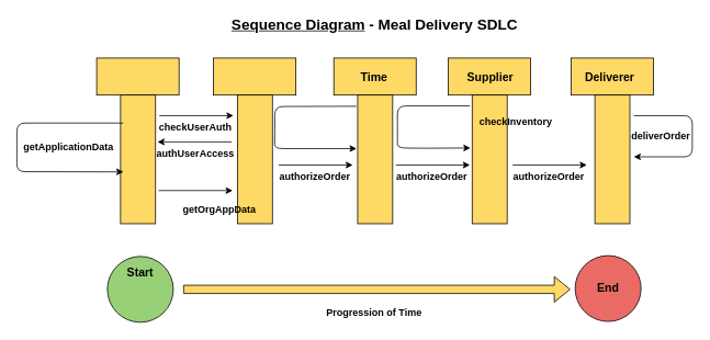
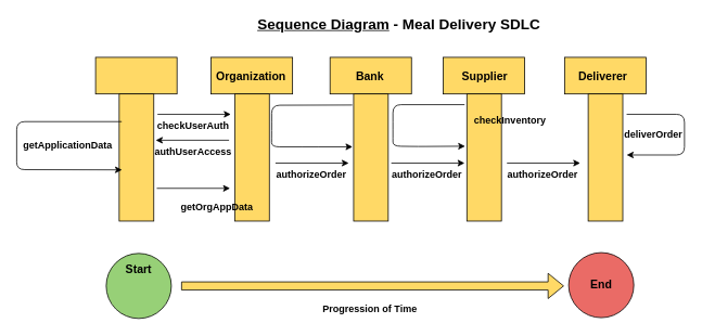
- <mxCell id="40" value="&lt;b&gt;&lt;font style=&quot;font-size: 18px&quot;&gt;&lt;u&gt;Sequence Diagram&lt;/u&gt;&amp;nbsp;- Meal Delivery SDLC&lt;/font&gt;&lt;/b&gt;" style="text;html=1;strokeColor=none;fillColor=none;align=center;verticalAlign=middle;whiteSpace=wrap;rounded=0;fontSize=16;" vertex="1" parent="1"><mxGeometry x="247.19" y="20" width="415.14" height="20" as="geometry" /></mxCell>
+ <mxCell id="40" value="&lt;b&gt;&lt;font style=&quot;font-size: 18px&quot;&gt;&lt;u&gt;Sequence Diagram&lt;/u&gt;&amp;nbsp;- Meal Delivery SDLC&lt;/font&gt;&lt;/b&gt;" style="text;html=1;strokeColor=none;fillColor=none;align=center;verticalAlign=middle;whiteSpace=wrap;rounded=0;fontSize=16;" vertex="1" parent="1"><mxGeometry x="282.19" y="20" width="415.14" height="20" as="geometry" /></mxCell>
+ <mxCell id="17" value="&lt;b&gt;&lt;font style=&quot;font-size: 14px&quot;&gt;Organization&lt;/font&gt;&lt;/b&gt;" style="text;html=1;strokeColor=none;fillColor=none;align=center;verticalAlign=middle;whiteSpace=wrap;rounded=0;" vertex="1" parent="1"><mxGeometry x="258.76" y="82.5" width="98.18" height="20" as="geometry" /></mxCell>
- <mxCell id="18" value="&lt;span style=&quot;font-size: 14px&quot;&gt;&lt;b&gt;Time&lt;/b&gt;&lt;/span&gt;" style="text;html=1;strokeColor=none;fillColor=none;align=center;verticalAlign=middle;whiteSpace=wrap;rounded=0;" vertex="1" parent="1"><mxGeometry x="404.76" y="82.5" width="98.18" height="20" as="geometry" /></mxCell>
+ <mxCell id="18" value="&lt;span style=&quot;font-size: 14px&quot;&gt;&lt;b&gt;Bank&lt;/b&gt;&lt;/span&gt;" style="text;html=1;strokeColor=none;fillColor=none;align=center;verticalAlign=middle;whiteSpace=wrap;rounded=0;" vertex="1" parent="1"><mxGeometry x="404.76" y="82.5" width="98.18" height="20" as="geometry" /></mxCell>
